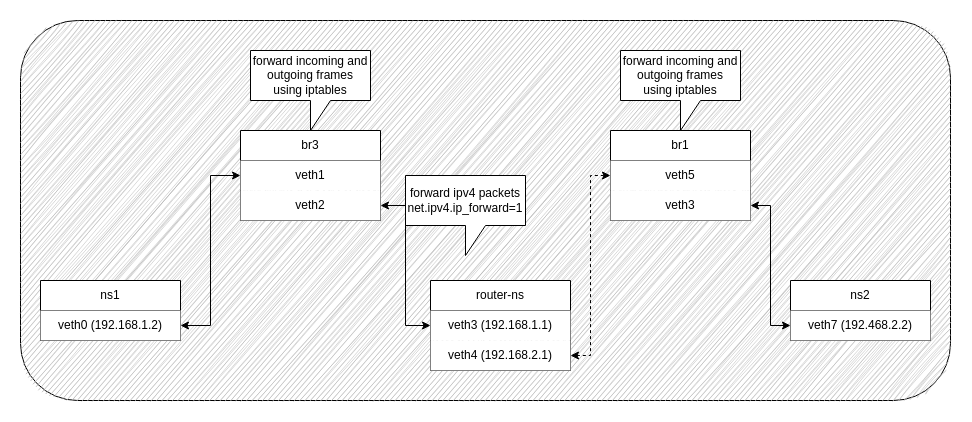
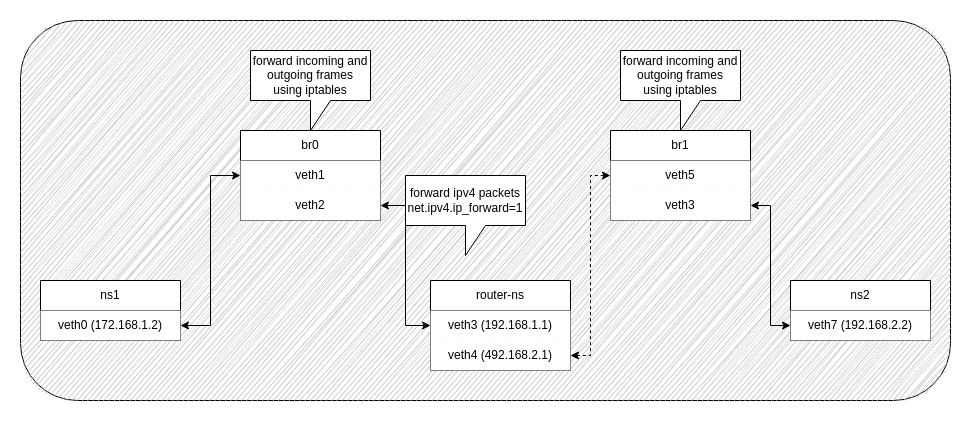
- <mxCell id="4" value="br3" style="swimlane;fontStyle=0;childLayout=stackLayout;horizontal=1;startSize=30;horizontalStack=0;resizeParent=1;resizeParentMax=0;resizeLast=0;collapsible=1;marginBottom=0;whiteSpace=wrap;html=1;" vertex="1" parent="1"><mxGeometry x="240" y="130" width="140" height="90" as="geometry" /></mxCell>
+ <mxCell id="4" value="br0" style="swimlane;fontStyle=0;childLayout=stackLayout;horizontal=1;startSize=30;horizontalStack=0;resizeParent=1;resizeParentMax=0;resizeLast=0;collapsible=1;marginBottom=0;whiteSpace=wrap;html=1;" vertex="1" parent="1"><mxGeometry x="240" y="130" width="140" height="90" as="geometry" /></mxCell>
- <mxCell id="8" value="veth0 (192.168.1.2)" style="text;strokeColor=none;fillColor=default;align=center;verticalAlign=middle;spacingLeft=4;spacingRight=4;overflow=hidden;points=[[0,0.5],[1,0.5]];portConstraint=eastwest;rotatable=0;whiteSpace=wrap;html=1;" vertex="1" parent="7"><mxGeometry y="30" width="140" height="30" as="geometry" /></mxCell>
+ <mxCell id="8" value="veth0 (172.168.1.2)" style="text;strokeColor=none;fillColor=default;align=center;verticalAlign=middle;spacingLeft=4;spacingRight=4;overflow=hidden;points=[[0,0.5],[1,0.5]];portConstraint=eastwest;rotatable=0;whiteSpace=wrap;html=1;" vertex="1" parent="7"><mxGeometry y="30" width="140" height="30" as="geometry" /></mxCell>
- <mxCell id="18" value="veth7 (192.468.2.2)" style="text;strokeColor=none;fillColor=default;align=center;verticalAlign=middle;spacingLeft=4;spacingRight=4;overflow=hidden;points=[[0,0.5],[1,0.5]];portConstraint=eastwest;rotatable=0;whiteSpace=wrap;html=1;" vertex="1" parent="17"><mxGeometry y="30" width="140" height="30" as="geometry" /></mxCell>
+ <mxCell id="18" value="veth7 (192.168.2.2)" style="text;strokeColor=none;fillColor=default;align=center;verticalAlign=middle;spacingLeft=4;spacingRight=4;overflow=hidden;points=[[0,0.5],[1,0.5]];portConstraint=eastwest;rotatable=0;whiteSpace=wrap;html=1;" vertex="1" parent="17"><mxGeometry y="30" width="140" height="30" as="geometry" /></mxCell>
- <mxCell id="12" value="veth4 (192.168.2.1)" style="text;strokeColor=none;fillColor=default;align=center;verticalAlign=middle;spacingLeft=4;spacingRight=4;overflow=hidden;points=[[0,0.5],[1,0.5]];portConstraint=eastwest;rotatable=0;whiteSpace=wrap;html=1;" vertex="1" parent="10"><mxGeometry y="60" width="140" height="30" as="geometry" /></mxCell>
+ <mxCell id="12" value="veth4 (492.168.2.1)" style="text;strokeColor=none;fillColor=default;align=center;verticalAlign=middle;spacingLeft=4;spacingRight=4;overflow=hidden;points=[[0,0.5],[1,0.5]];portConstraint=eastwest;rotatable=0;whiteSpace=wrap;html=1;" vertex="1" parent="10"><mxGeometry y="60" width="140" height="30" as="geometry" /></mxCell>
